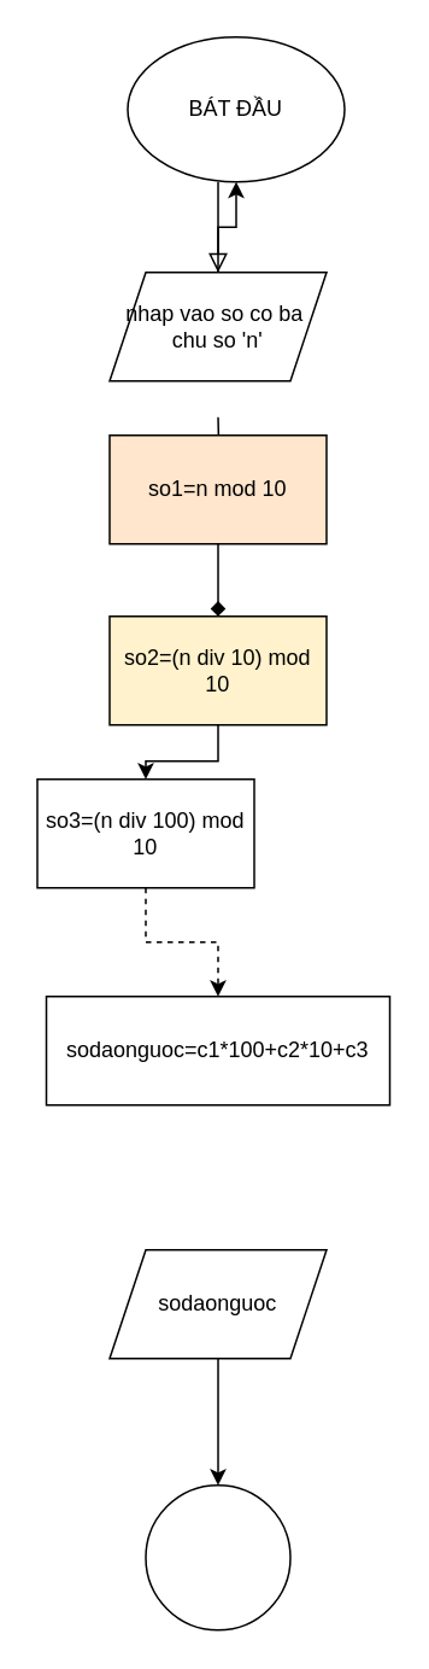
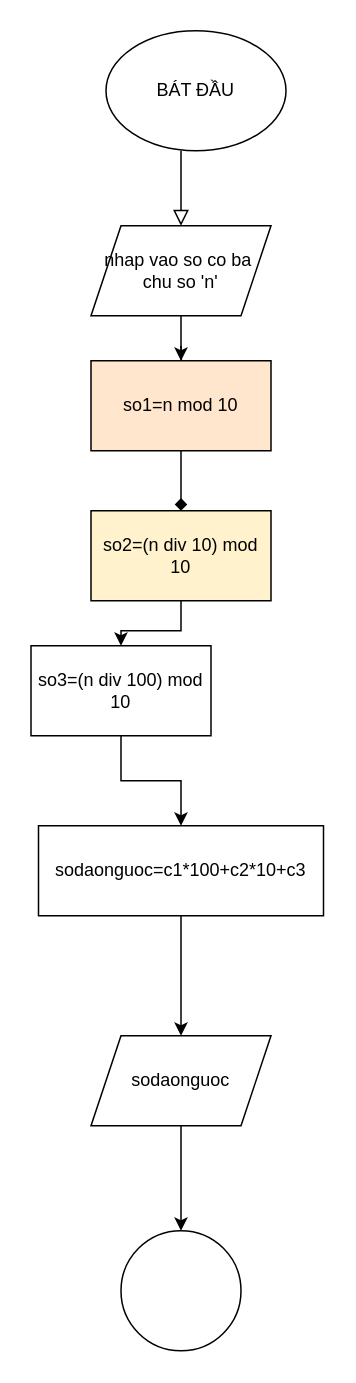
- <mxCell id="4" value="" style="edgeStyle=orthogonalEdgeStyle;rounded=0;orthogonalLoop=1;jettySize=auto;html=1;" edge="1" parent="1" source="5" target="3"><mxGeometry relative="1" as="geometry" /></mxCell>
+ <mxCell id="4" value="" style="edgeStyle=orthogonalEdgeStyle;rounded=0;orthogonalLoop=1;jettySize=auto;html=1;" edge="1" parent="1" source="5" target="10"><mxGeometry relative="1" as="geometry" /></mxCell>
- <mxCell id="11" value="" style="edgeStyle=orthogonalEdgeStyle;rounded=0;orthogonalLoop=1;jettySize=auto;html=1;dashed=1;" edge="1" parent="1" source="12" target="14"><mxGeometry relative="1" as="geometry" /></mxCell>
+ <mxCell id="11" value="" style="edgeStyle=orthogonalEdgeStyle;rounded=0;orthogonalLoop=1;jettySize=auto;html=1;" edge="1" parent="1" source="12" target="14"><mxGeometry relative="1" as="geometry" /></mxCell>
+ <mxCell id="13" value="" style="edgeStyle=orthogonalEdgeStyle;rounded=0;orthogonalLoop=1;jettySize=auto;html=1;" edge="1" parent="1" source="14" target="16"><mxGeometry relative="1" as="geometry" /></mxCell>
